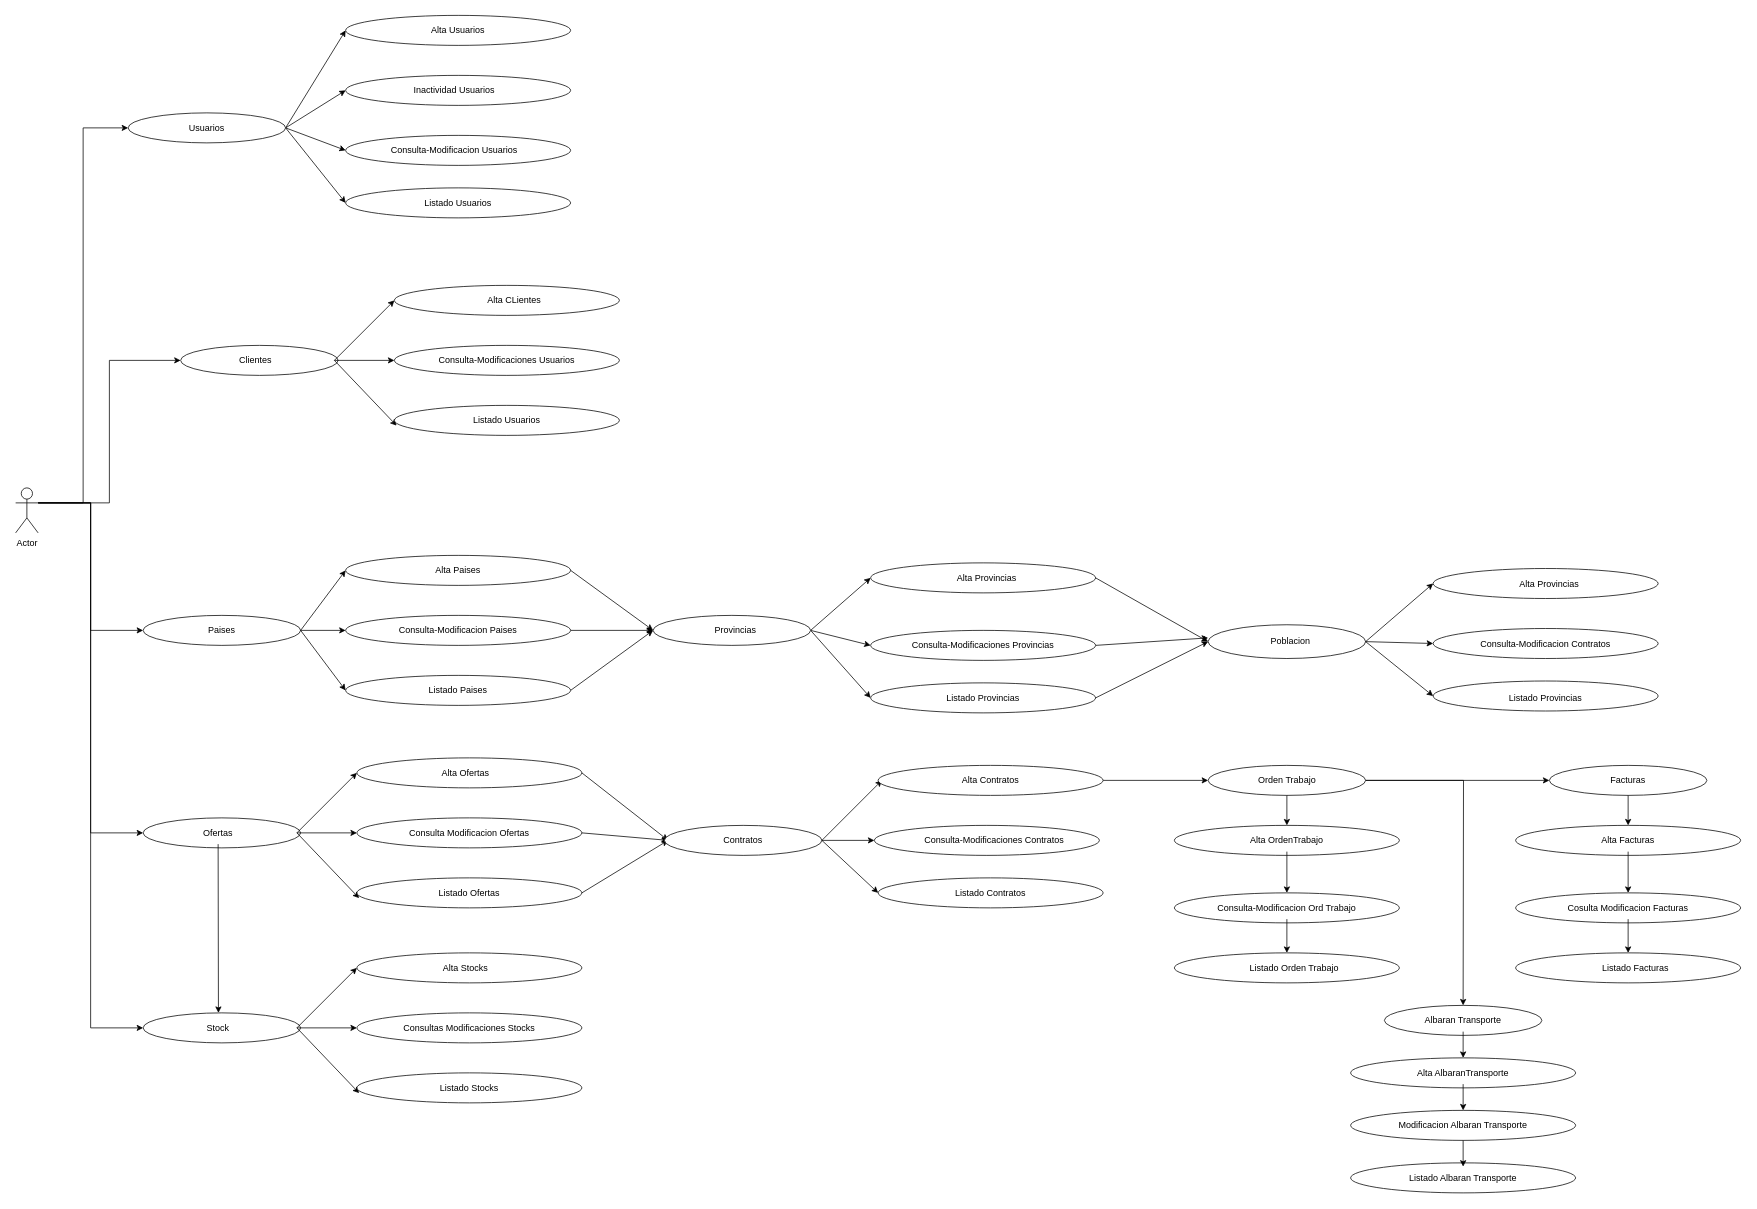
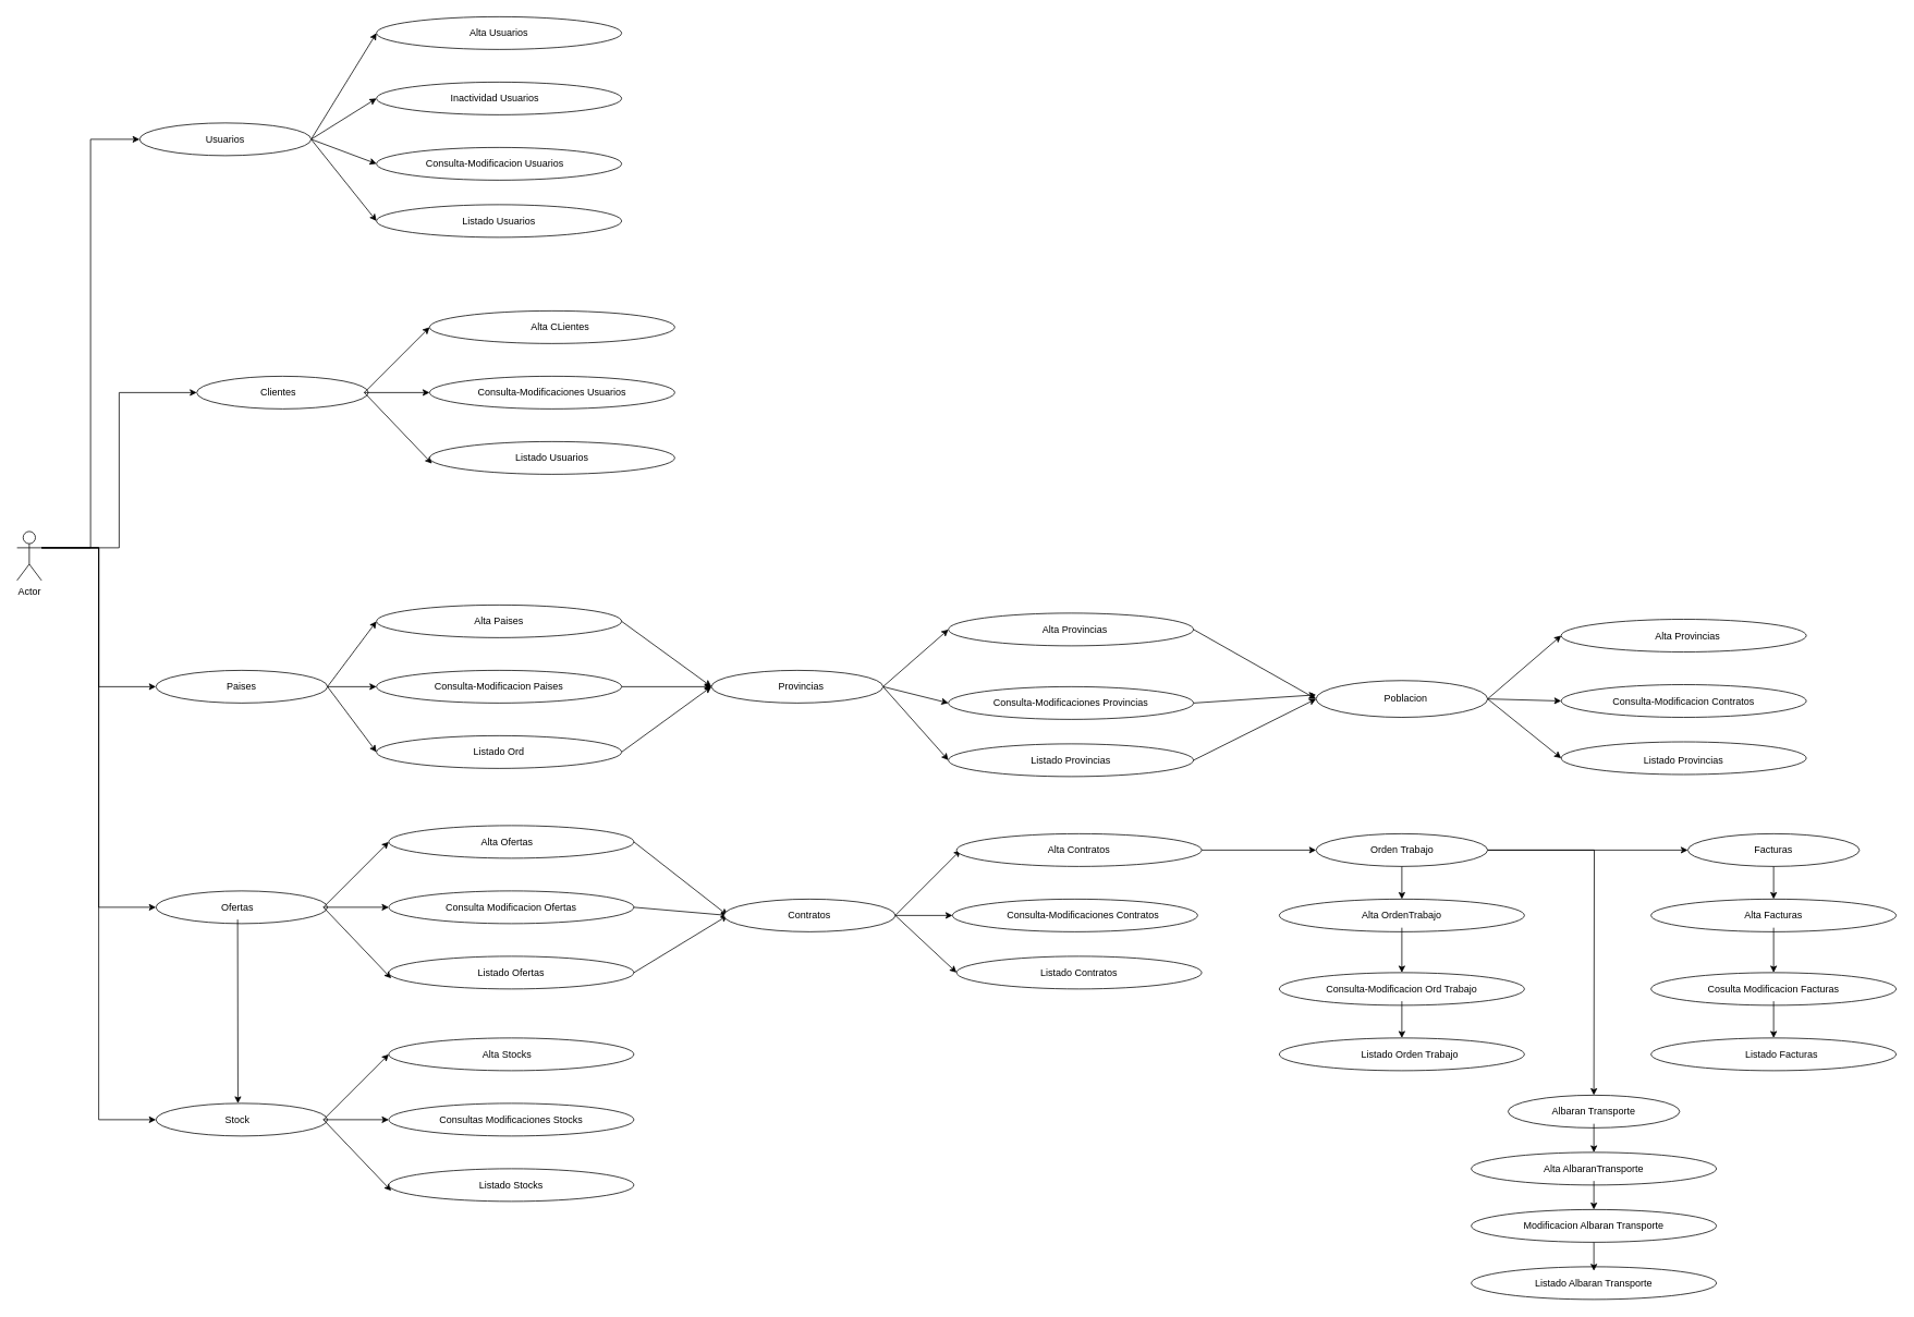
- <mxCell id="71" value="Listado Paises" style="text;html=1;strokeColor=none;fillColor=none;align=center;verticalAlign=middle;whiteSpace=wrap;rounded=0;" parent="68" vertex="1"><mxGeometry x="90" y="5" width="120" height="30" as="geometry" /></mxCell>
+ <mxCell id="71" value="Listado Ord" style="text;html=1;strokeColor=none;fillColor=none;align=center;verticalAlign=middle;whiteSpace=wrap;rounded=0;" parent="68" vertex="1"><mxGeometry x="90" y="5" width="120" height="30" as="geometry" /></mxCell>
